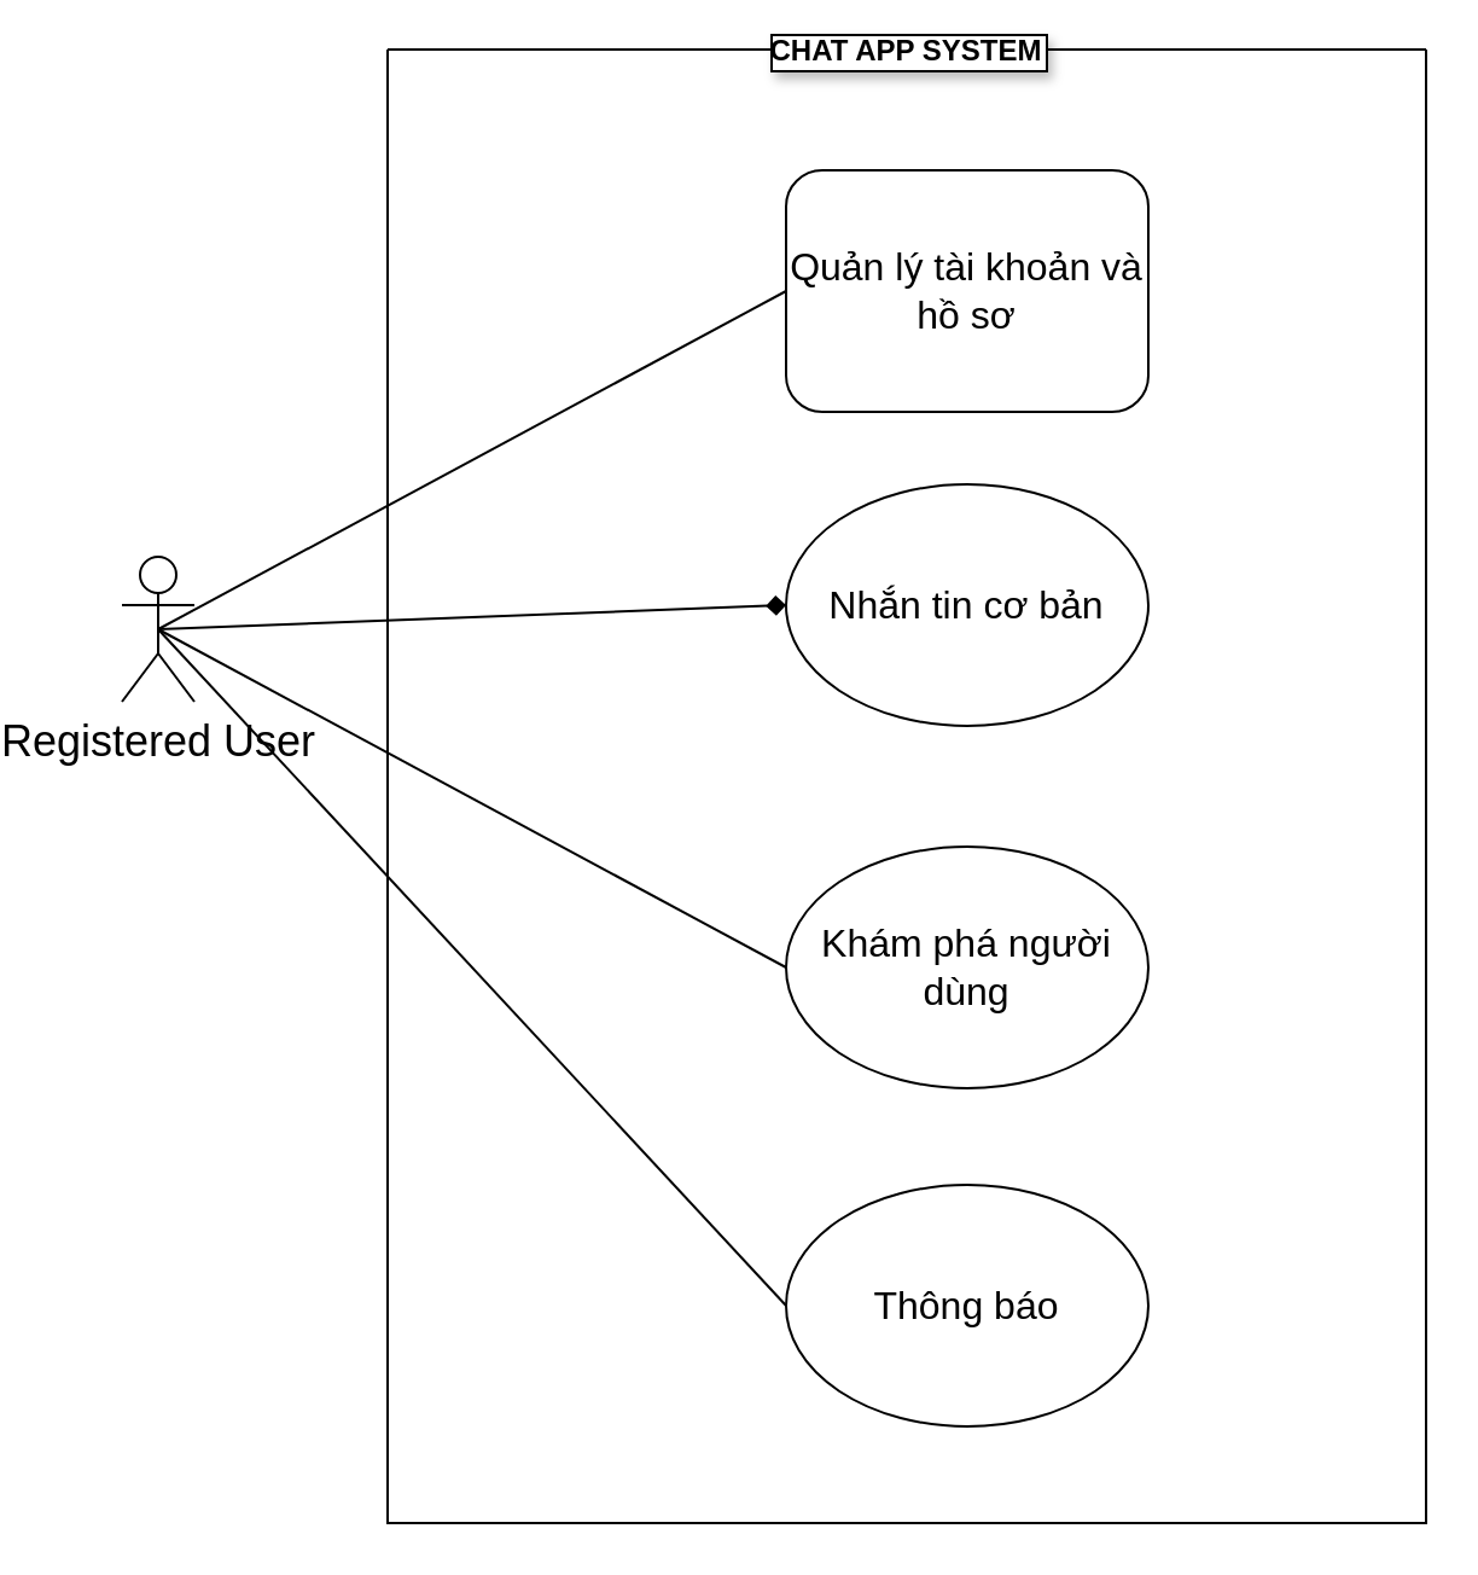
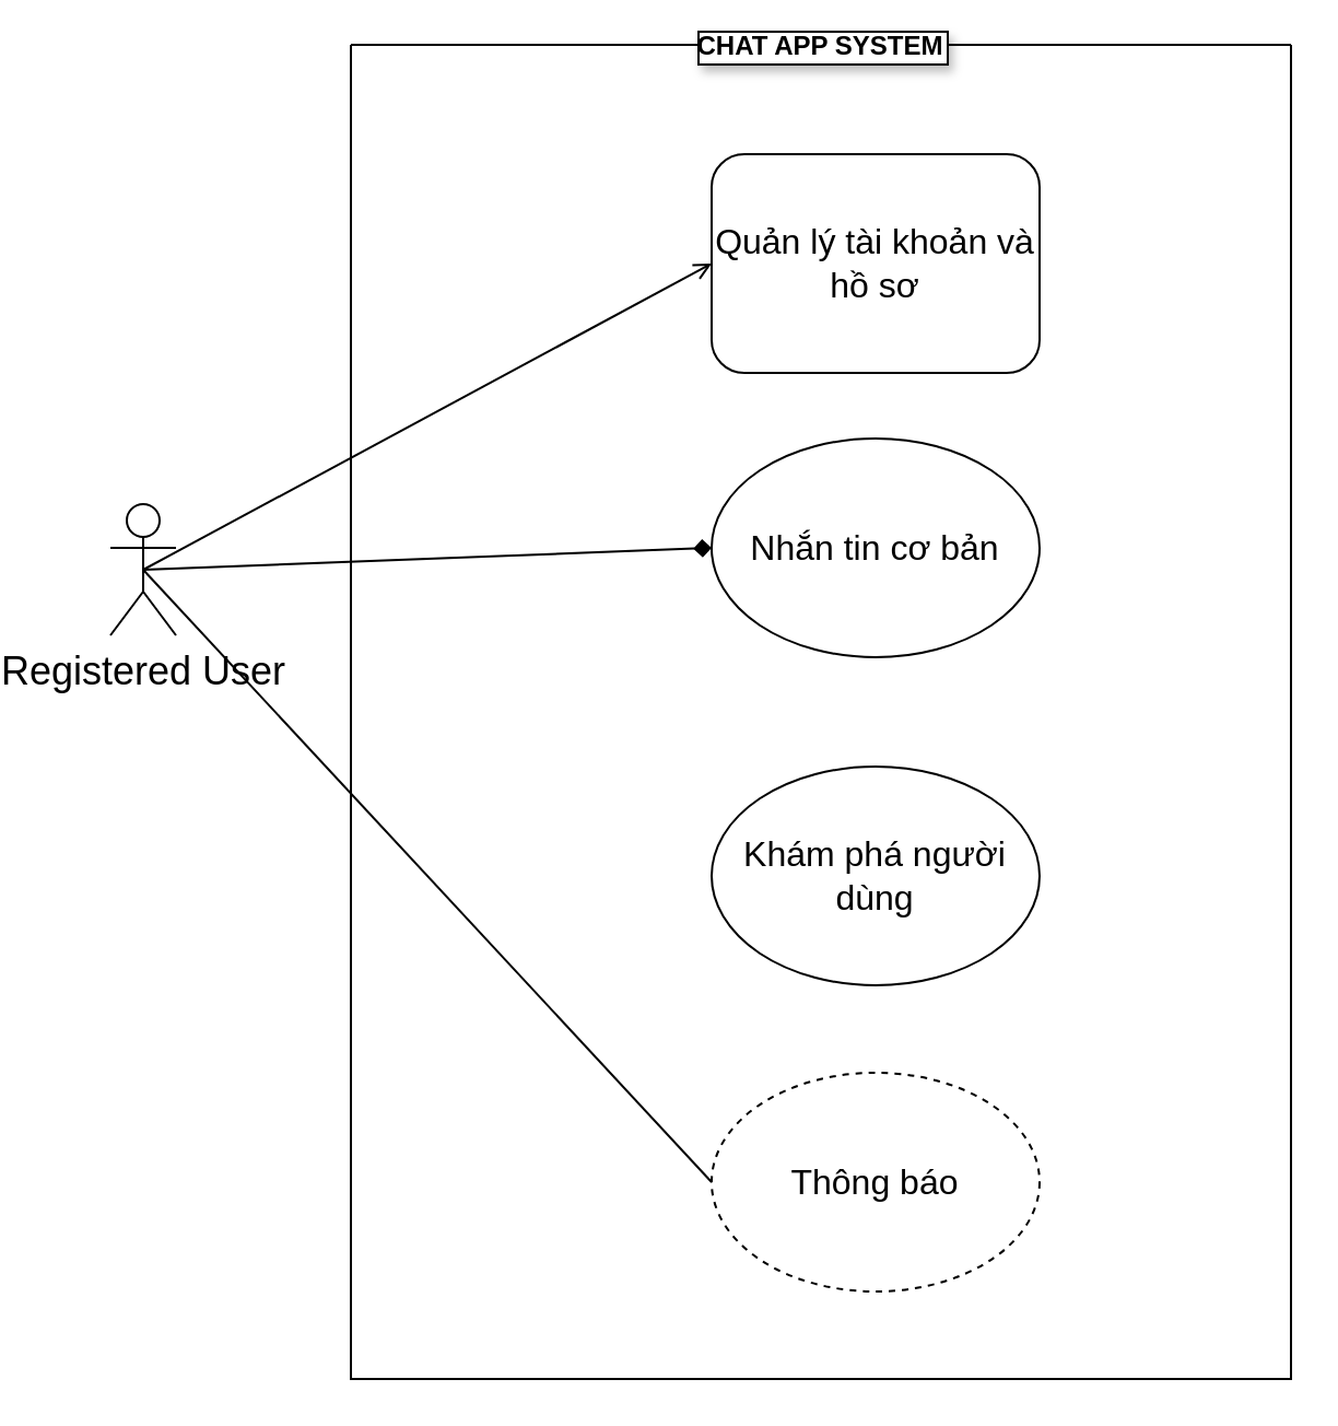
- <mxCell id="2" style="rounded=0;orthogonalLoop=1;jettySize=auto;html=1;exitX=0.5;exitY=0.5;exitDx=0;exitDy=0;exitPerimeter=0;entryX=0;entryY=0.5;entryDx=0;entryDy=0;endArrow=none;startFill=0;" edge="1" parent="1" source="6" target="8"><mxGeometry relative="1" as="geometry" /></mxCell>
+ <mxCell id="2" style="rounded=0;orthogonalLoop=1;jettySize=auto;html=1;exitX=0.5;exitY=0.5;exitDx=0;exitDy=0;exitPerimeter=0;entryX=0;entryY=0.5;entryDx=0;entryDy=0;endArrow=open;startFill=0;" edge="1" parent="1" source="6" target="8"><mxGeometry relative="1" as="geometry" /></mxCell>
- <mxCell id="4" style="rounded=0;orthogonalLoop=1;jettySize=auto;html=1;exitX=0.5;exitY=0.5;exitDx=0;exitDy=0;exitPerimeter=0;entryX=0;entryY=0.5;entryDx=0;entryDy=0;endArrow=none;startFill=0;" edge="1" parent="1" source="6" target="11"><mxGeometry relative="1" as="geometry" /></mxCell>
- <mxCell id="10" value="&lt;font size=&quot;3&quot;&gt;Thông báo&lt;/font&gt;" style="ellipse;whiteSpace=wrap;html=1;" vertex="1" parent="7"><mxGeometry x="165" y="470" width="150" height="100" as="geometry" /></mxCell>
+ <mxCell id="10" value="&lt;font size=&quot;3&quot;&gt;Thông báo&lt;/font&gt;" style="ellipse;whiteSpace=wrap;html=1;dashed=1;" vertex="1" parent="7"><mxGeometry x="165" y="470" width="150" height="100" as="geometry" /></mxCell>
